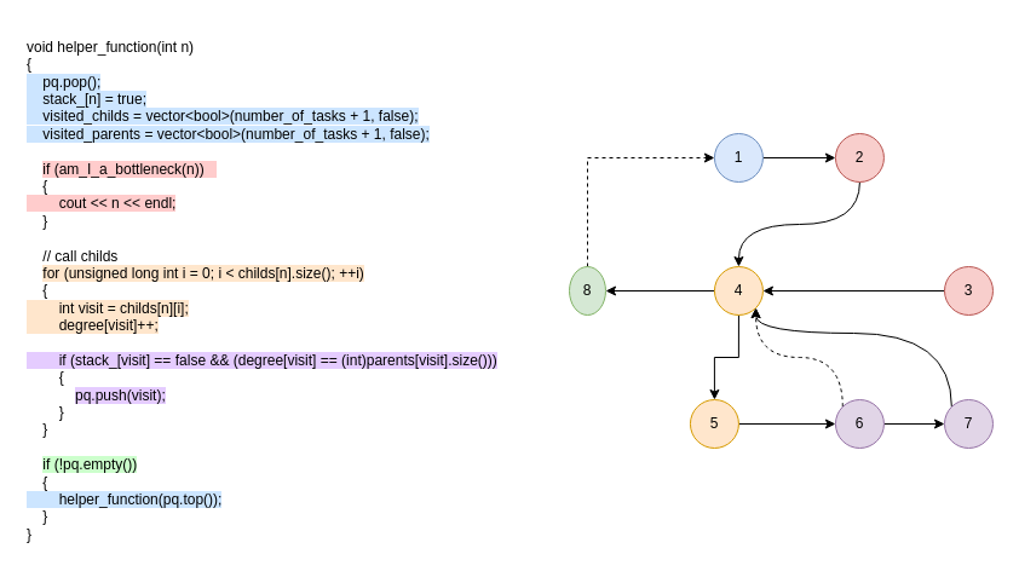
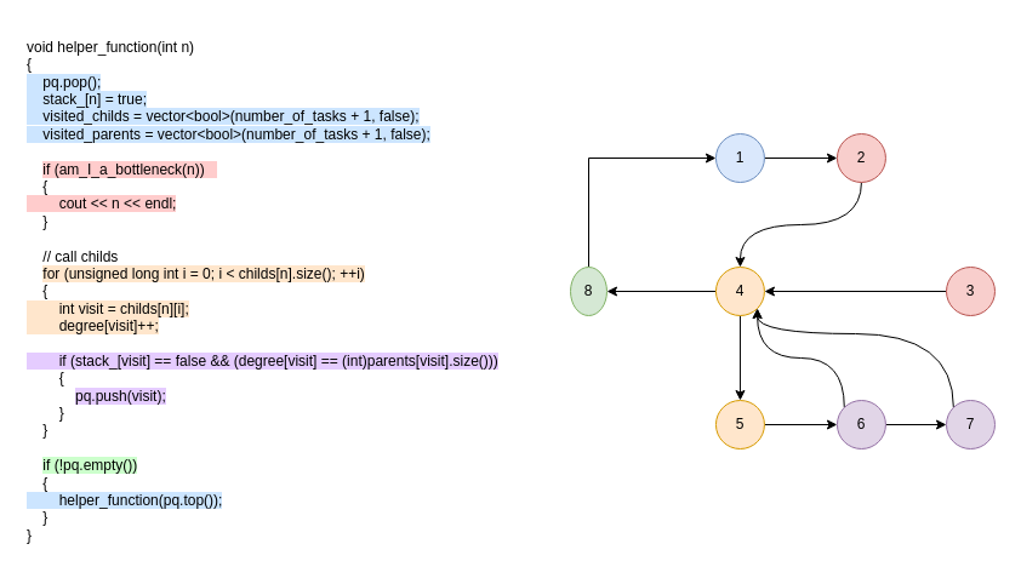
- <mxCell id="20" style="edgeStyle=orthogonalEdgeStyle;rounded=0;orthogonalLoop=1;jettySize=auto;html=1;exitX=0.5;exitY=0;exitDx=0;exitDy=0;entryX=0;entryY=0.5;entryDx=0;entryDy=0;dashed=1;" parent="1" source="21" target="3" edge="1"><mxGeometry relative="1" as="geometry" /></mxCell>
+ <mxCell id="20" style="edgeStyle=orthogonalEdgeStyle;rounded=0;orthogonalLoop=1;jettySize=auto;html=1;exitX=0.5;exitY=0;exitDx=0;exitDy=0;entryX=0;entryY=0.5;entryDx=0;entryDy=0;" parent="1" source="21" target="3" edge="1"><mxGeometry relative="1" as="geometry" /></mxCell>
- <mxCell id="15" style="edgeStyle=orthogonalEdgeStyle;orthogonalLoop=1;jettySize=auto;html=1;exitX=0;exitY=0;exitDx=0;exitDy=0;entryX=1;entryY=1;entryDx=0;entryDy=0;curved=1;dashed=1;" parent="1" source="17" target="12" edge="1"><mxGeometry relative="1" as="geometry"><Array as="points"><mxPoint x="696" y="295" /><mxPoint x="624" y="295" /></Array></mxGeometry></mxCell>
+ <mxCell id="15" style="edgeStyle=orthogonalEdgeStyle;orthogonalLoop=1;jettySize=auto;html=1;exitX=0;exitY=0;exitDx=0;exitDy=0;entryX=1;entryY=1;entryDx=0;entryDy=0;curved=1;" parent="1" source="17" target="12" edge="1"><mxGeometry relative="1" as="geometry"><Array as="points"><mxPoint x="696" y="295" /><mxPoint x="624" y="295" /></Array></mxGeometry></mxCell>
- <mxCell id="14" value="5" style="ellipse;whiteSpace=wrap;html=1;aspect=fixed;fillColor=#ffe6cc;strokeColor=#d79b00;" parent="1" vertex="1"><mxGeometry x="569.94" y="330" width="40" height="40" as="geometry" /></mxCell>
+ <mxCell id="14" value="5" style="ellipse;whiteSpace=wrap;html=1;aspect=fixed;fillColor=#ffe6cc;strokeColor=#d79b00;" parent="1" vertex="1"><mxGeometry x="589.94" y="330" width="40" height="40" as="geometry" /></mxCell>
